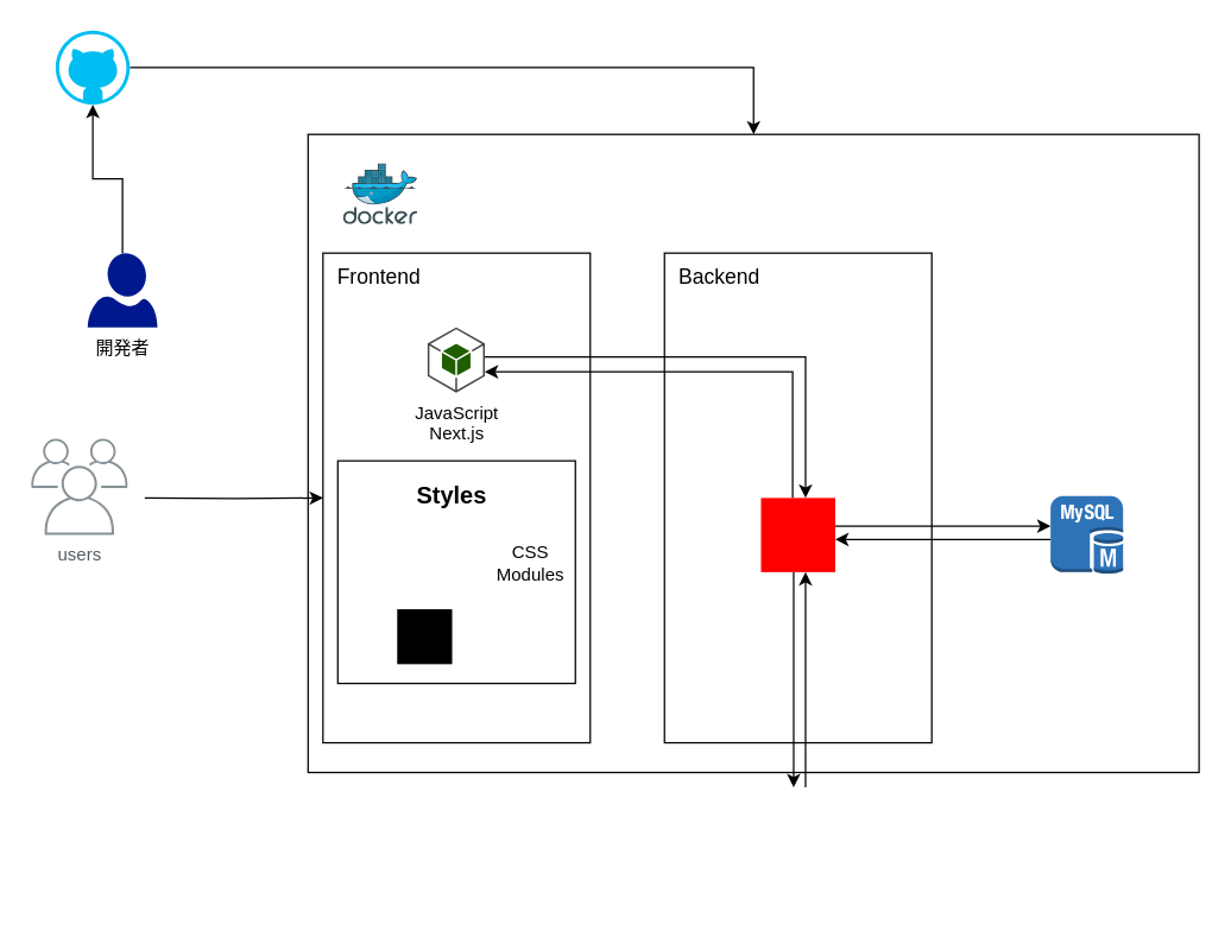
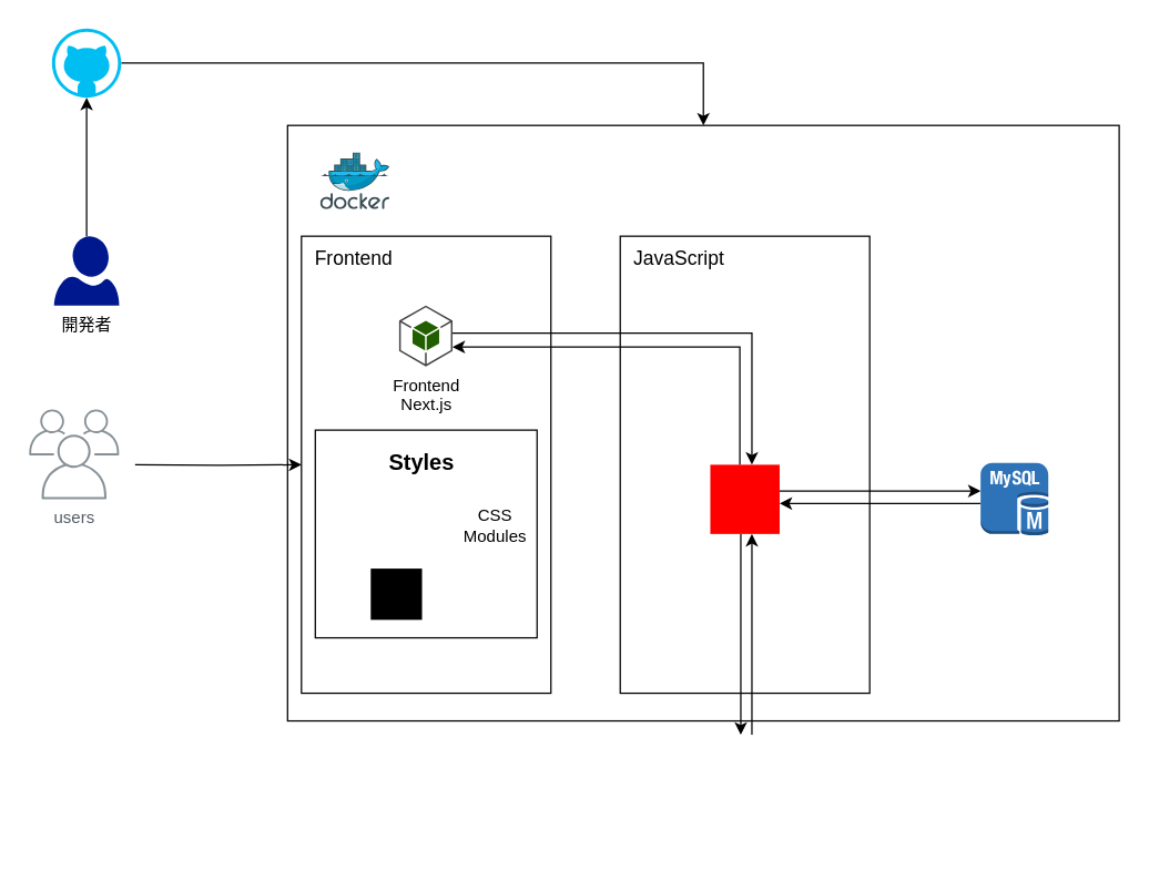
- <mxCell id="20" value="&lt;font style=&quot;font-size: 14px;&quot;&gt;Backend&lt;/font&gt;" style="text;html=1;align=left;verticalAlign=top;whiteSpace=wrap;rounded=0;strokeColor=default;horizontal=1;spacing=0;spacingTop=3;spacingLeft=10;" vertex="1" parent="1"><mxGeometry x="447" y="170" width="180" height="330" as="geometry" /></mxCell>
+ <mxCell id="20" value="&lt;font style=&quot;font-size: 14px;&quot;&gt;JavaScript&lt;/font&gt;" style="text;html=1;align=left;verticalAlign=top;whiteSpace=wrap;rounded=0;strokeColor=default;horizontal=1;spacing=0;spacingTop=3;spacingLeft=10;" vertex="1" parent="1"><mxGeometry x="447" y="170" width="180" height="330" as="geometry" /></mxCell>
- <mxCell id="18" value="開発者" style="sketch=0;aspect=fixed;pointerEvents=1;shadow=0;dashed=0;html=1;strokeColor=none;labelPosition=center;verticalLabelPosition=bottom;verticalAlign=top;align=center;fillColor=#00188D;shape=mxgraph.azure.user" vertex="1" parent="1"><mxGeometry x="58.5" y="170" width="47" height="50" as="geometry" /></mxCell>
+ <mxCell id="18" value="開発者" style="sketch=0;aspect=fixed;pointerEvents=1;shadow=0;dashed=0;html=1;strokeColor=none;labelPosition=center;verticalLabelPosition=bottom;verticalAlign=top;align=center;fillColor=#00188D;shape=mxgraph.azure.user" vertex="1" parent="1"><mxGeometry x="38.5" y="170" width="47" height="50" as="geometry" /></mxCell>
- <mxCell id="6" value="JavaScript&lt;div&gt;Next.js&lt;/div&gt;" style="outlineConnect=0;dashed=0;verticalLabelPosition=bottom;verticalAlign=top;align=center;html=1;shape=mxgraph.aws3.android;fillColor=#205E00;gradientColor=none;" vertex="1" parent="1"><mxGeometry x="287.5" y="220" width="38.5" height="44" as="geometry" /></mxCell>
+ <mxCell id="6" value="Frontend&lt;div&gt;Next.js&lt;/div&gt;" style="outlineConnect=0;dashed=0;verticalLabelPosition=bottom;verticalAlign=top;align=center;html=1;shape=mxgraph.aws3.android;fillColor=#205E00;gradientColor=none;" vertex="1" parent="1"><mxGeometry x="287.5" y="220" width="38.5" height="44" as="geometry" /></mxCell>
